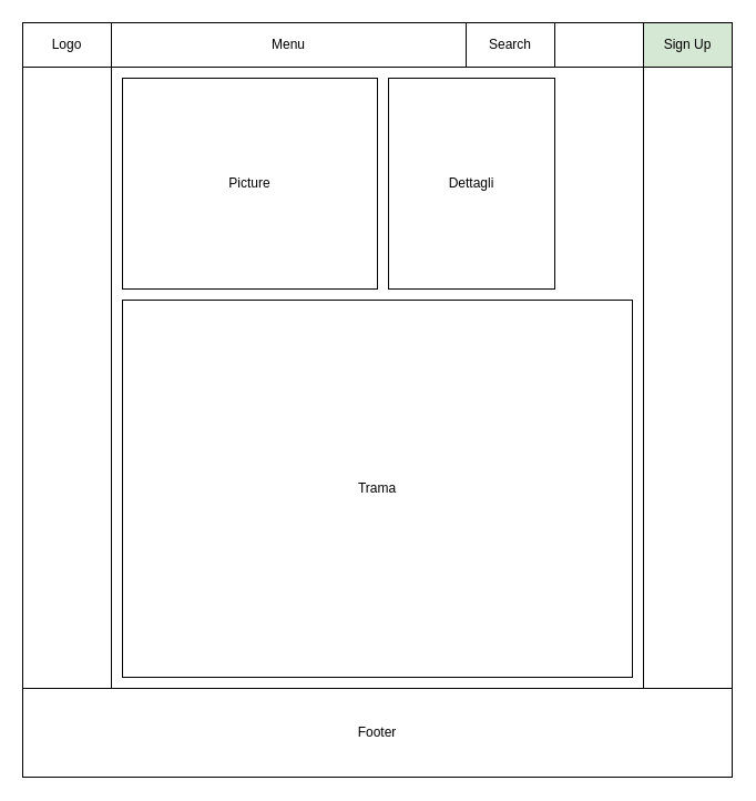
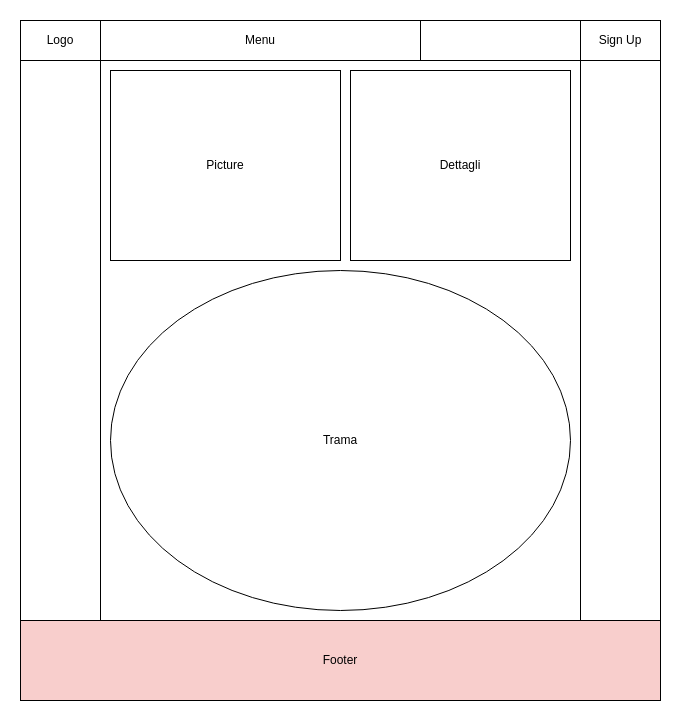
- <mxCell id="6" value="Search" style="rounded=0;whiteSpace=wrap;html=1;" vertex="1" parent="1"><mxGeometry x="420" y="20" width="80" height="40" as="geometry" /></mxCell>
- <mxCell id="5" value="Sign Up&lt;br&gt;" style="rounded=0;whiteSpace=wrap;html=1;fillColor=#d5e8d4;" vertex="1" parent="1"><mxGeometry x="580" y="20" width="80" height="40" as="geometry" /></mxCell>
+ <mxCell id="5" value="Sign Up&lt;br&gt;" style="rounded=0;whiteSpace=wrap;html=1;" vertex="1" parent="1"><mxGeometry x="580" y="20" width="80" height="40" as="geometry" /></mxCell>
- <mxCell id="10" value="Dettagli" style="rounded=0;whiteSpace=wrap;html=1;" vertex="1" parent="1"><mxGeometry x="350" y="70" width="150" height="190" as="geometry" /></mxCell>
+ <mxCell id="10" value="Dettagli" style="rounded=0;whiteSpace=wrap;html=1;" vertex="1" parent="1"><mxGeometry x="350" y="70" width="220" height="190" as="geometry" /></mxCell>
- <mxCell id="11" value="Trama" style="rounded=0;whiteSpace=wrap;html=1;" vertex="1" parent="1"><mxGeometry x="110" y="270" width="460" height="340" as="geometry" /></mxCell>
+ <mxCell id="11" value="Trama" style="ellipse;whiteSpace=wrap;html=1;" vertex="1" parent="1"><mxGeometry x="110" y="270" width="460" height="340" as="geometry" /></mxCell>
- <mxCell id="7" value="Footer" style="rounded=0;whiteSpace=wrap;html=1;" vertex="1" parent="1"><mxGeometry x="20" y="620" width="640" height="80" as="geometry" /></mxCell>
+ <mxCell id="7" value="Footer" style="rounded=0;whiteSpace=wrap;html=1;fillColor=#f8cecc;" vertex="1" parent="1"><mxGeometry x="20" y="620" width="640" height="80" as="geometry" /></mxCell>
